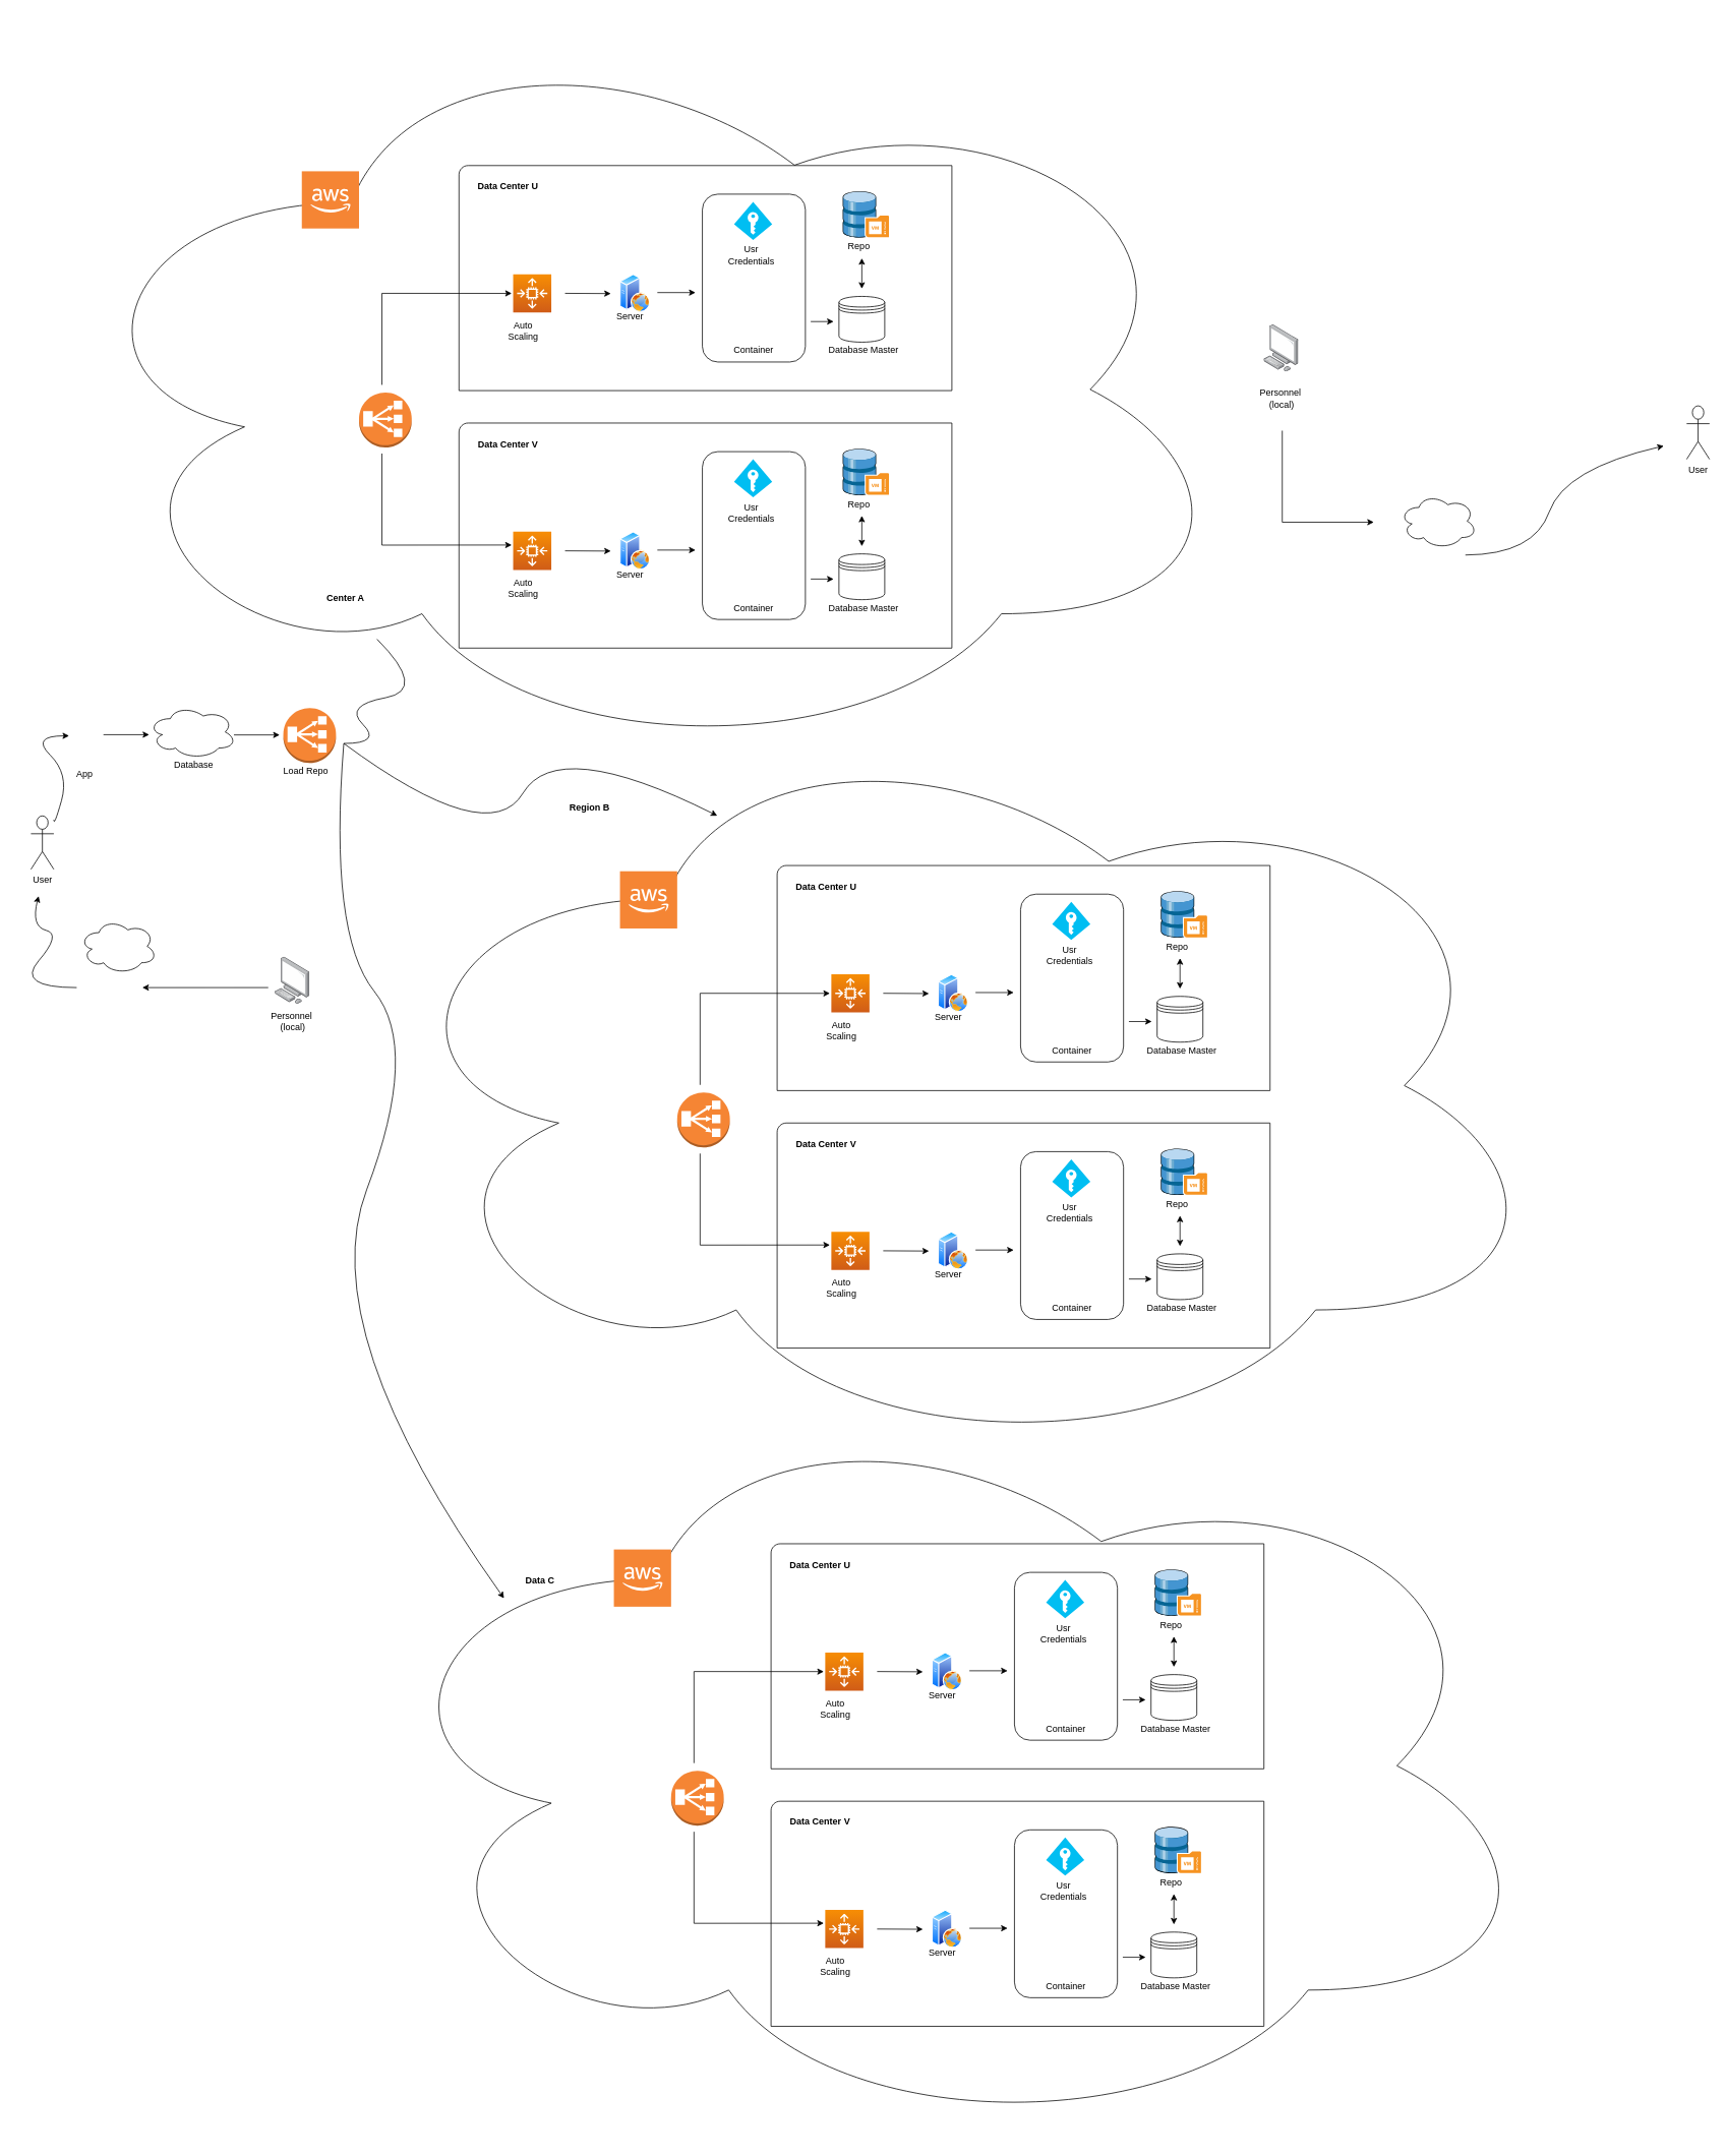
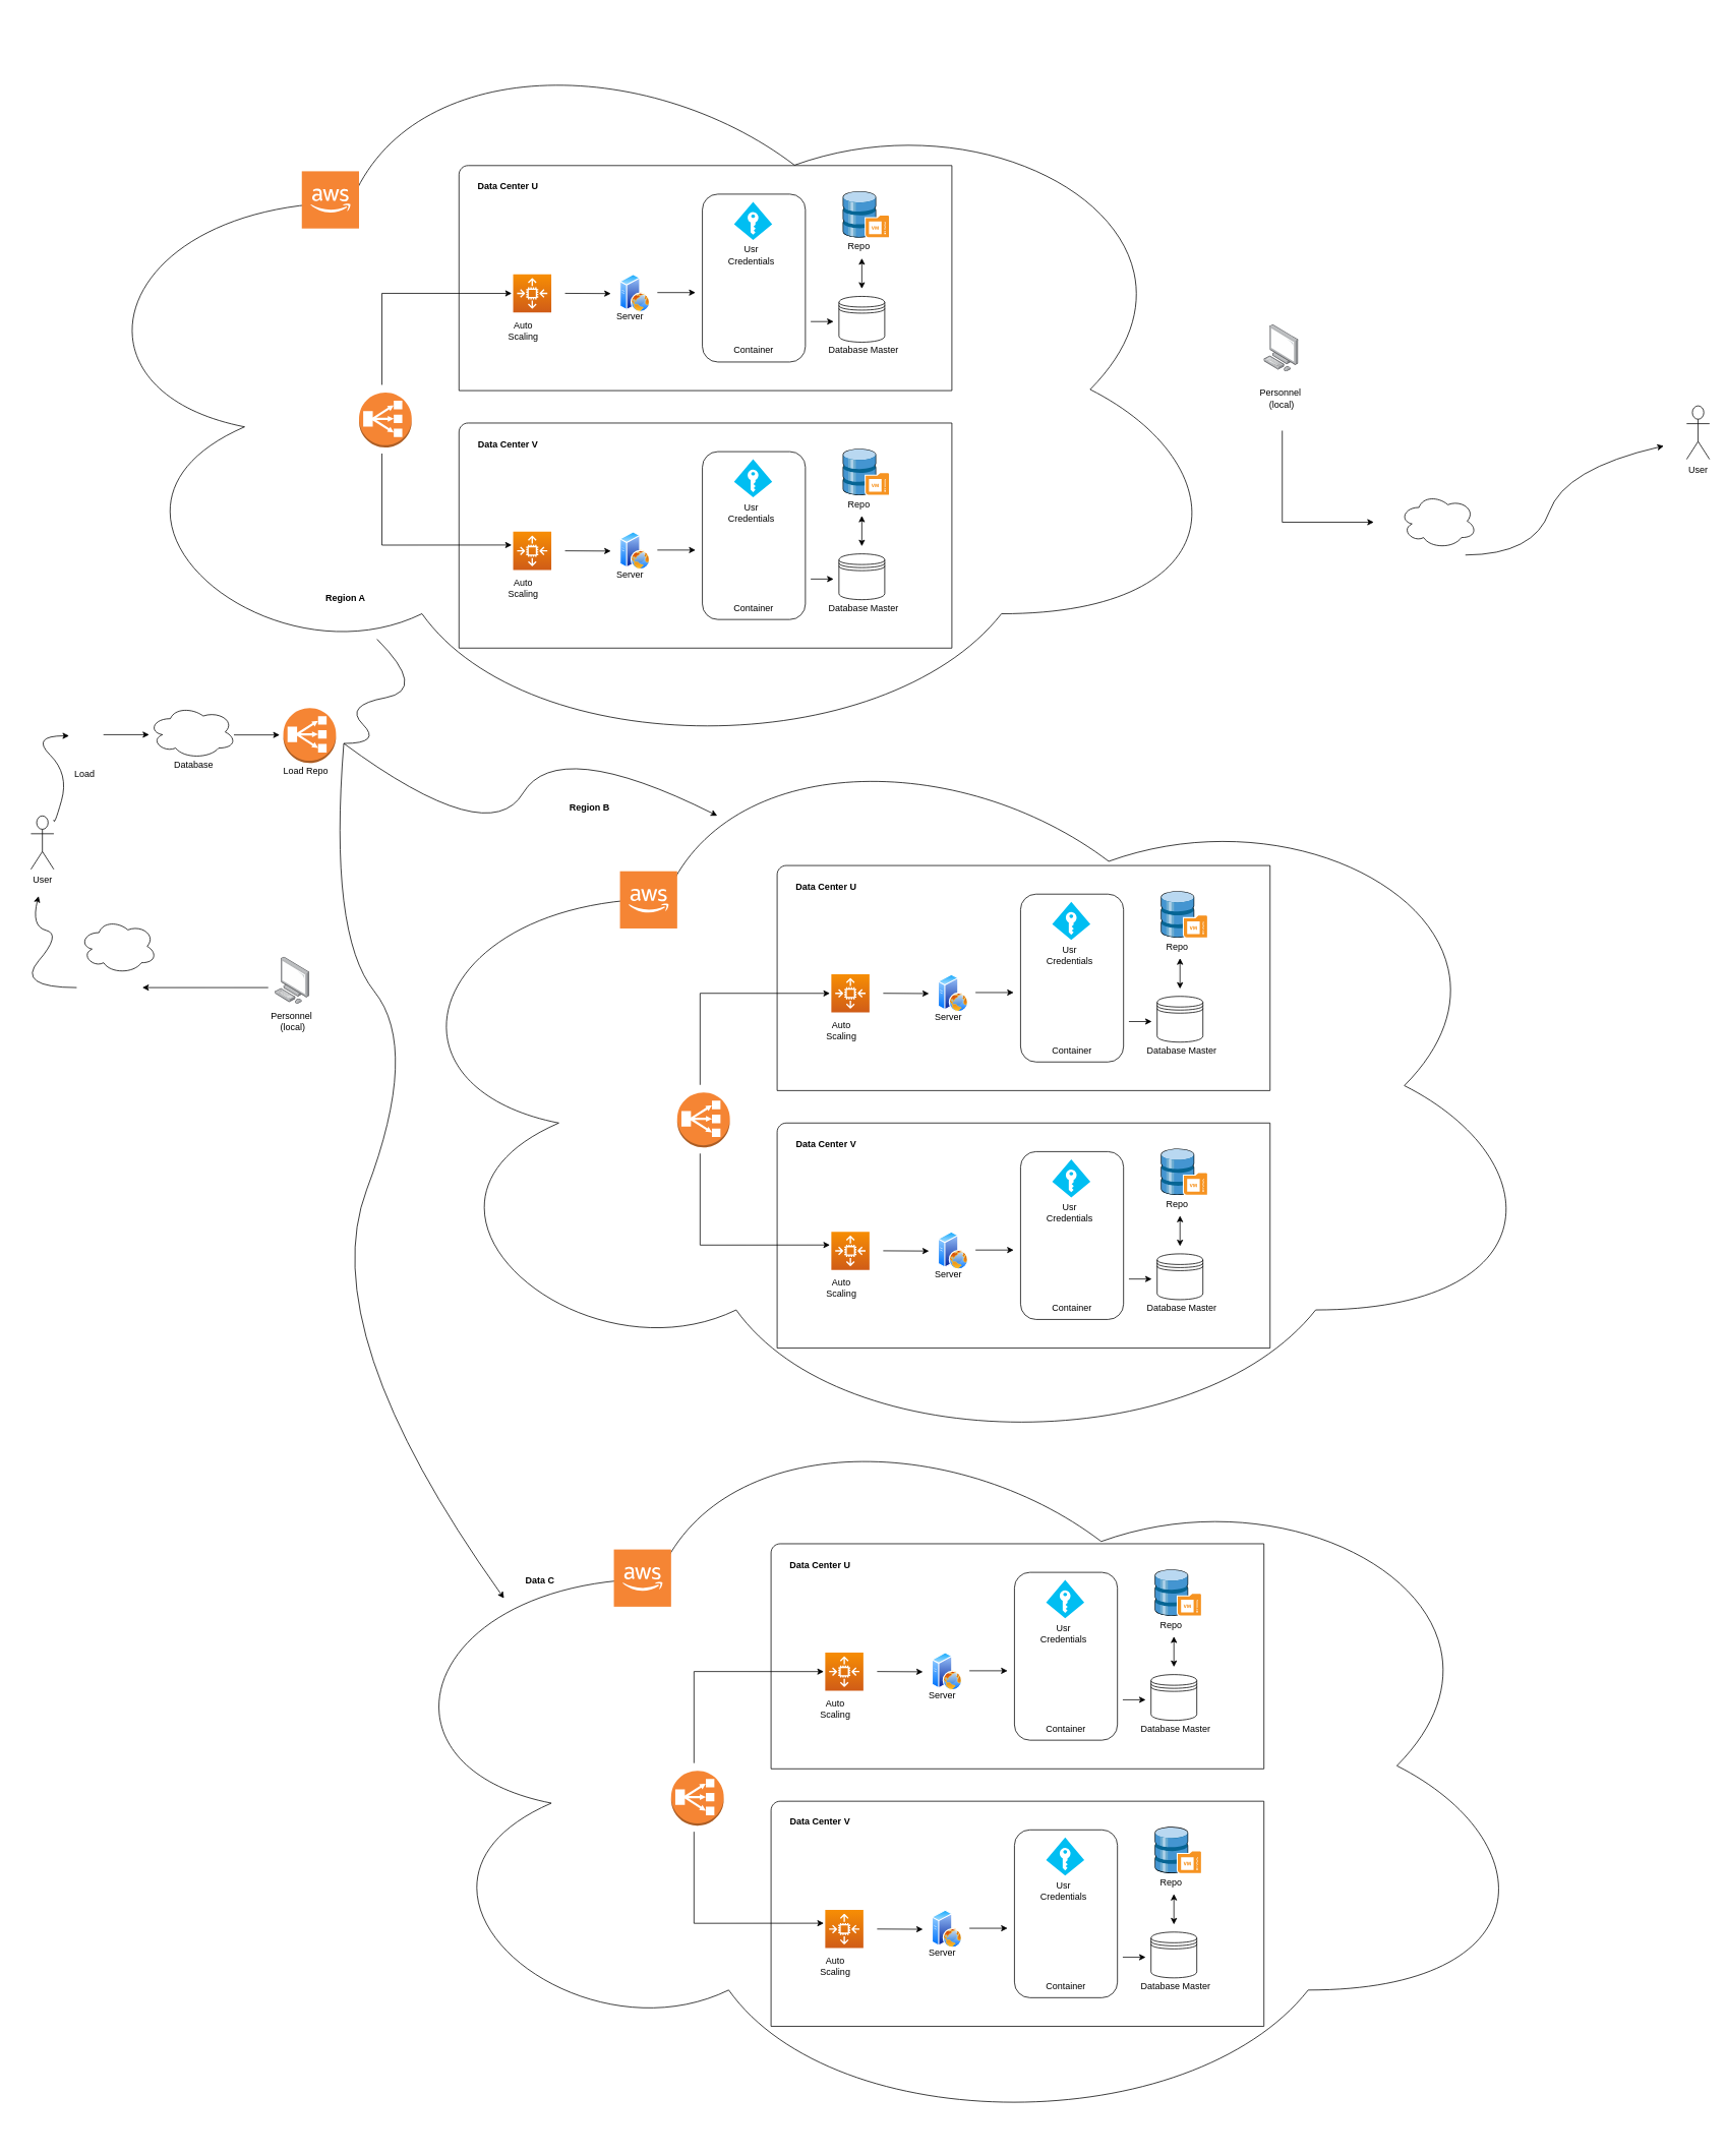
- <mxCell id="20" value="Center A" style="text;html=1;align=center;verticalAlign=middle;resizable=0;points=[];autosize=1;strokeColor=none;fillColor=none;fontStyle=1" vertex="1" parent="1"><mxGeometry x="416.8" y="774" width="70" height="20" as="geometry" /></mxCell>
+ <mxCell id="20" value="Region A" style="text;html=1;align=center;verticalAlign=middle;resizable=0;points=[];autosize=1;strokeColor=none;fillColor=none;fontStyle=1" vertex="1" parent="1"><mxGeometry x="416.8" y="774" width="70" height="20" as="geometry" /></mxCell>
- <mxCell id="8" value="App" style="text;html=1;align=center;verticalAlign=middle;resizable=0;points=[];autosize=1;strokeColor=none;fillColor=none;" parent="1" vertex="1"><mxGeometry x="90" y="1004" width="40" height="20" as="geometry" /></mxCell>
+ <mxCell id="8" value="Load" style="text;html=1;align=center;verticalAlign=middle;resizable=0;points=[];autosize=1;strokeColor=none;fillColor=none;" parent="1" vertex="1"><mxGeometry x="90" y="1004" width="40" height="20" as="geometry" /></mxCell>
